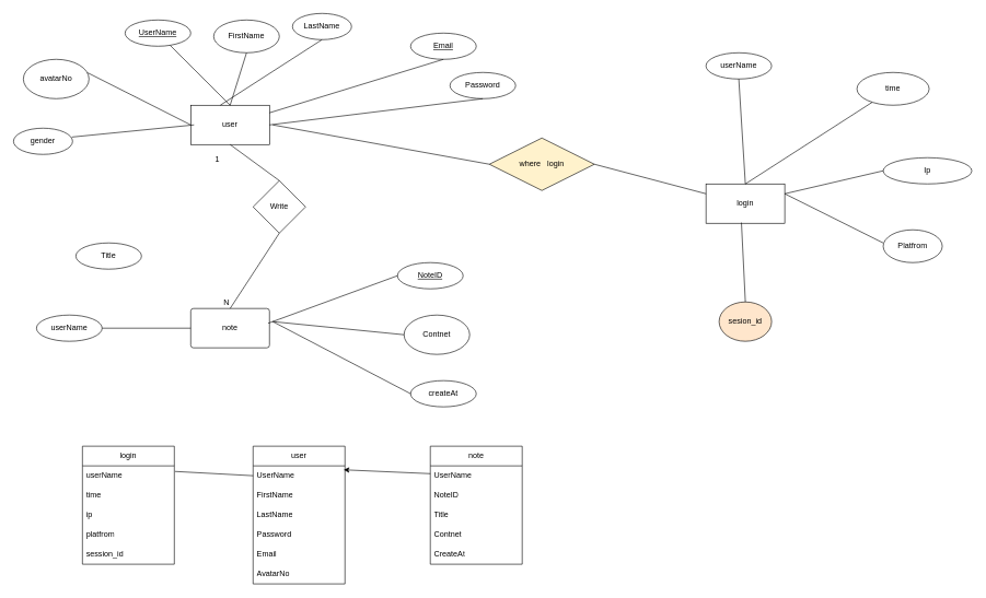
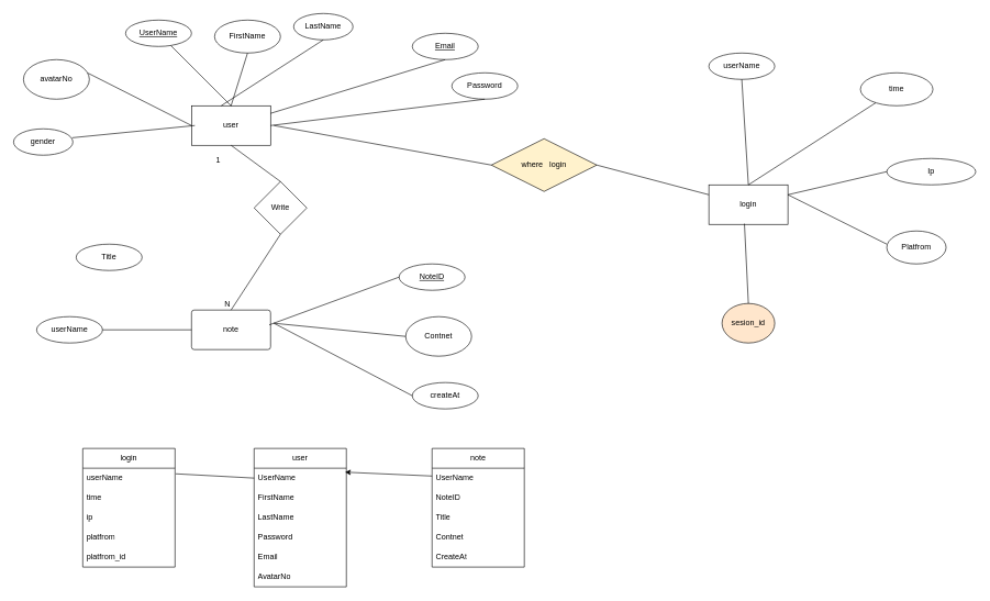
- <mxCell id="66" value="session_id" style="text;strokeColor=none;fillColor=none;align=left;verticalAlign=middle;spacingLeft=4;spacingRight=4;overflow=hidden;points=[[0,0.5],[1,0.5]];portConstraint=eastwest;rotatable=0;whiteSpace=wrap;html=1;" vertex="1" parent="61"><mxGeometry y="150" width="140" height="30" as="geometry" /></mxCell>
+ <mxCell id="66" value="platfrom_id" style="text;strokeColor=none;fillColor=none;align=left;verticalAlign=middle;spacingLeft=4;spacingRight=4;overflow=hidden;points=[[0,0.5],[1,0.5]];portConstraint=eastwest;rotatable=0;whiteSpace=wrap;html=1;" vertex="1" parent="61"><mxGeometry y="150" width="140" height="30" as="geometry" /></mxCell>
